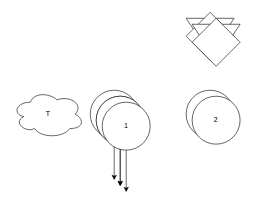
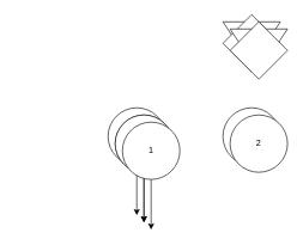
- <mxCell id="7" value="T" style="ellipse;shape=cloud;whiteSpace=wrap;html=1;" vertex="1" parent="1"><mxGeometry x="20" y="150" width="120" height="80" as="geometry" /></mxCell>
